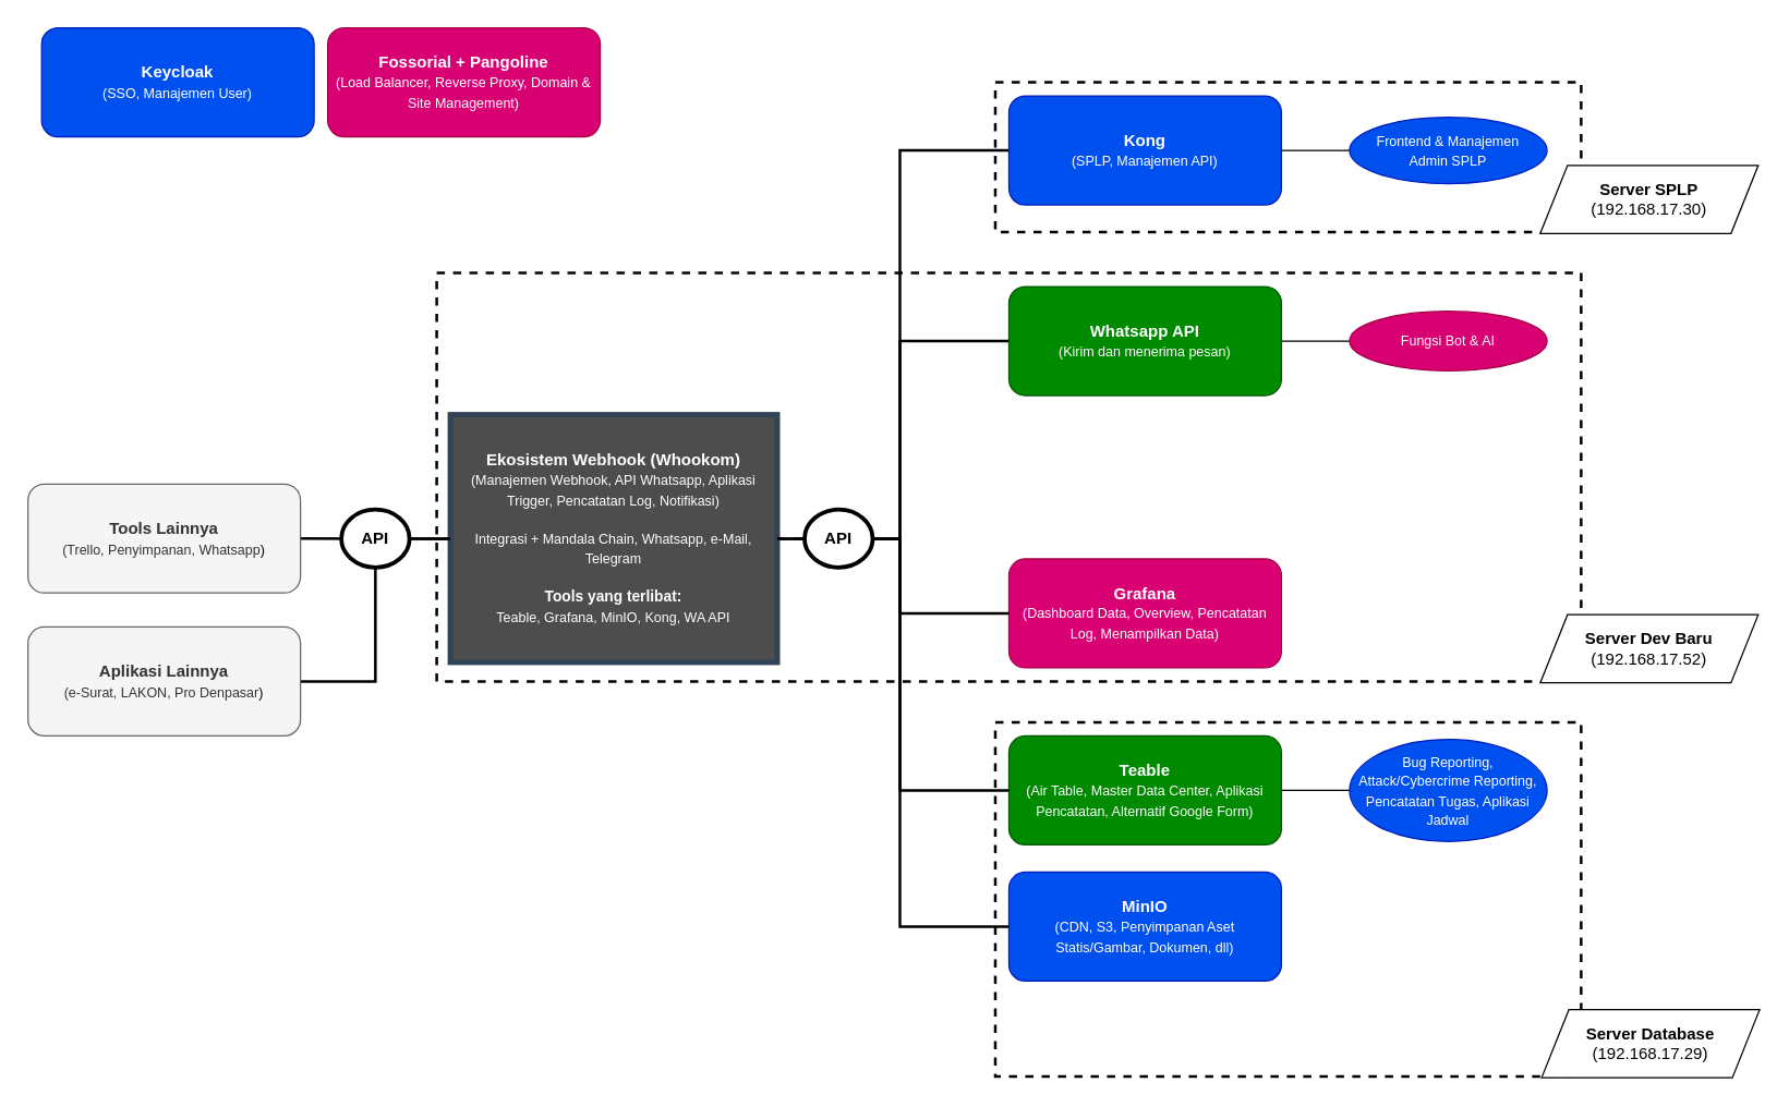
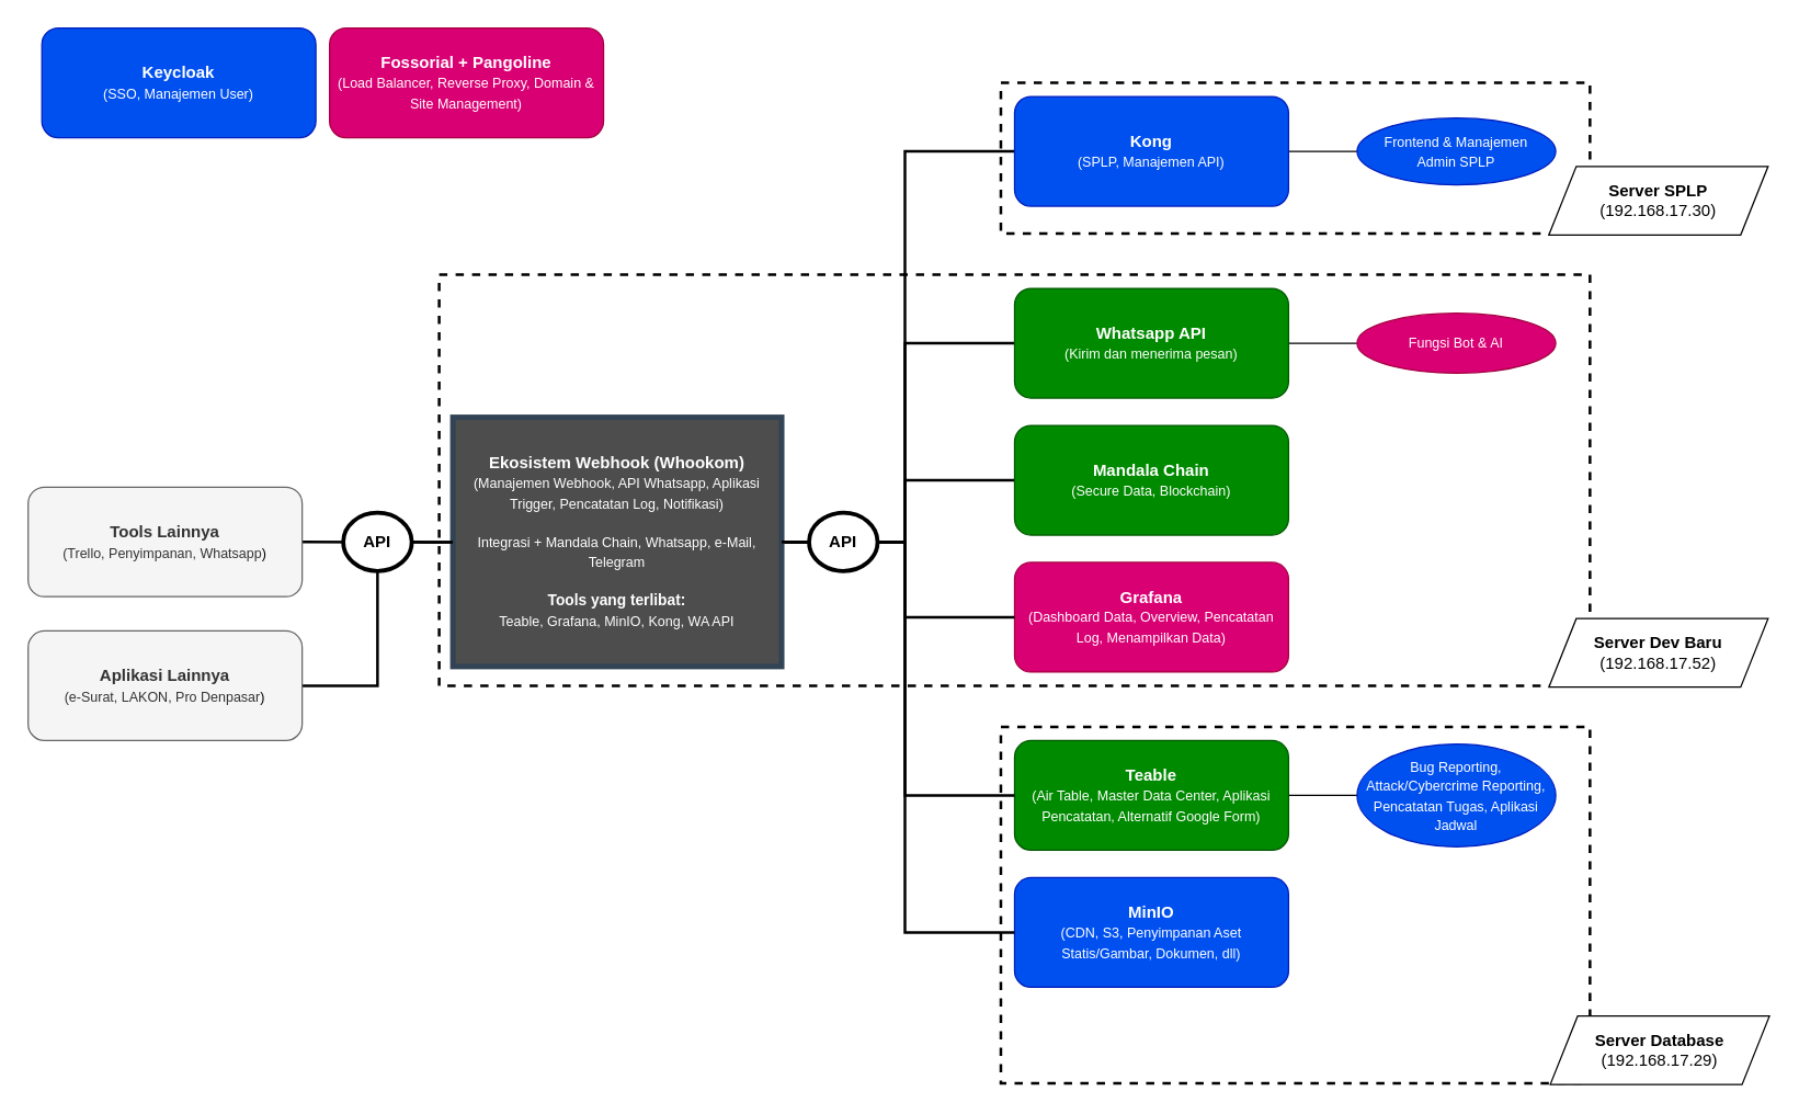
+ <mxCell id="13" style="edgeStyle=orthogonalEdgeStyle;rounded=0;orthogonalLoop=1;jettySize=auto;html=1;entryX=0;entryY=0.5;entryDx=0;entryDy=0;strokeWidth=2;endArrow=none;startFill=0;" parent="1" source="15" target="21" edge="1"><mxGeometry relative="1" as="geometry"><Array as="points"><mxPoint x="660" y="395" /><mxPoint x="660" y="350" /></Array></mxGeometry></mxCell>
+ <mxCell id="21" value="&lt;b&gt;Mandala Chain&lt;/b&gt;&lt;div&gt;&lt;font style=&quot;font-size: 10px;&quot;&gt;(Secure Data, Blockchain)&lt;/font&gt;&lt;/div&gt;" style="rounded=1;whiteSpace=wrap;html=1;fillColor=#008a00;fontColor=#ffffff;strokeColor=#005700;" parent="1" vertex="1"><mxGeometry x="740" y="310" width="200" height="80" as="geometry" /></mxCell>
